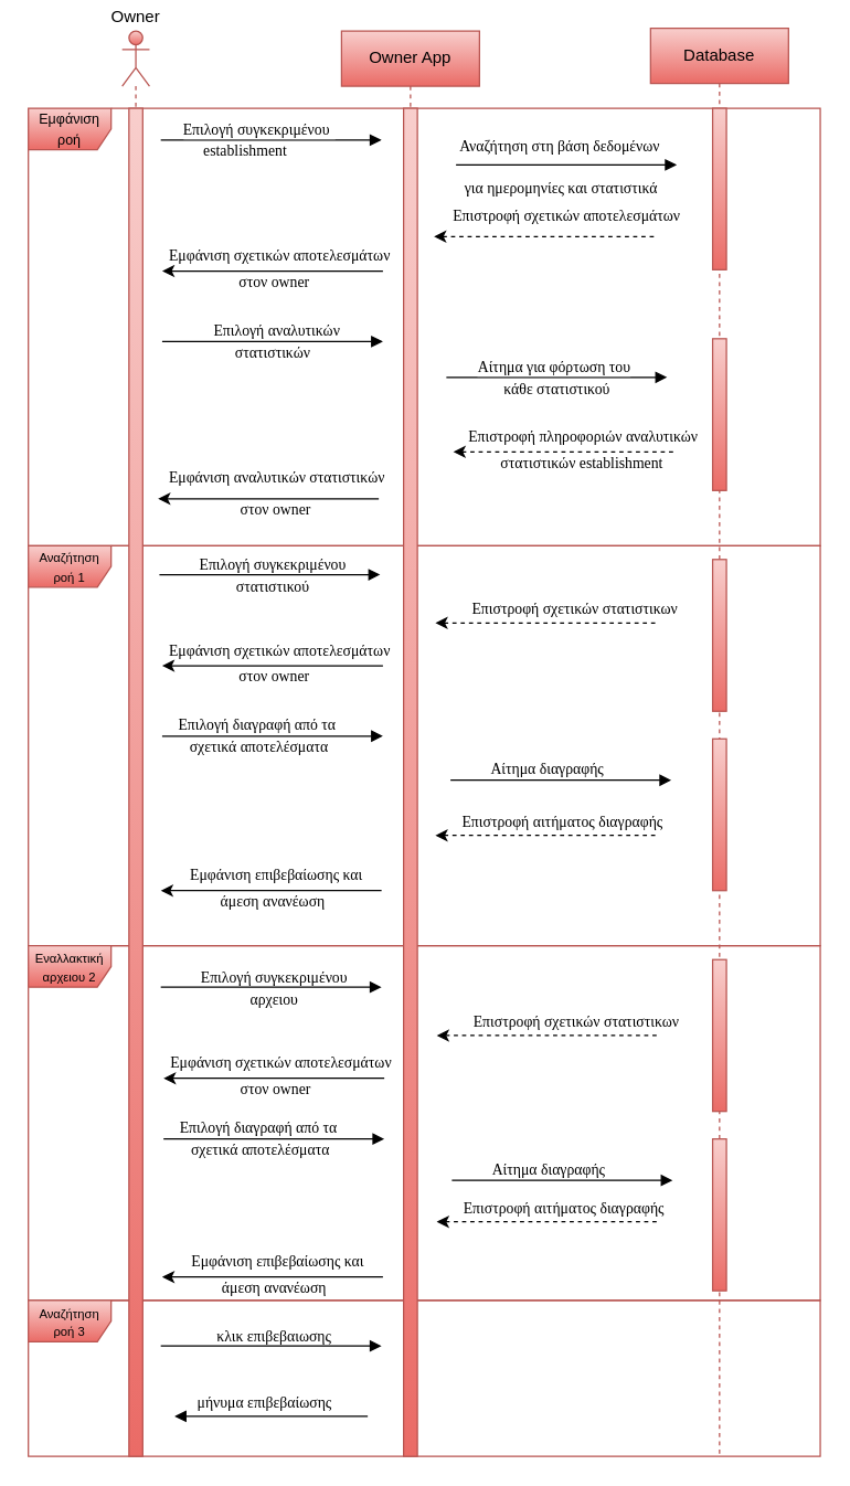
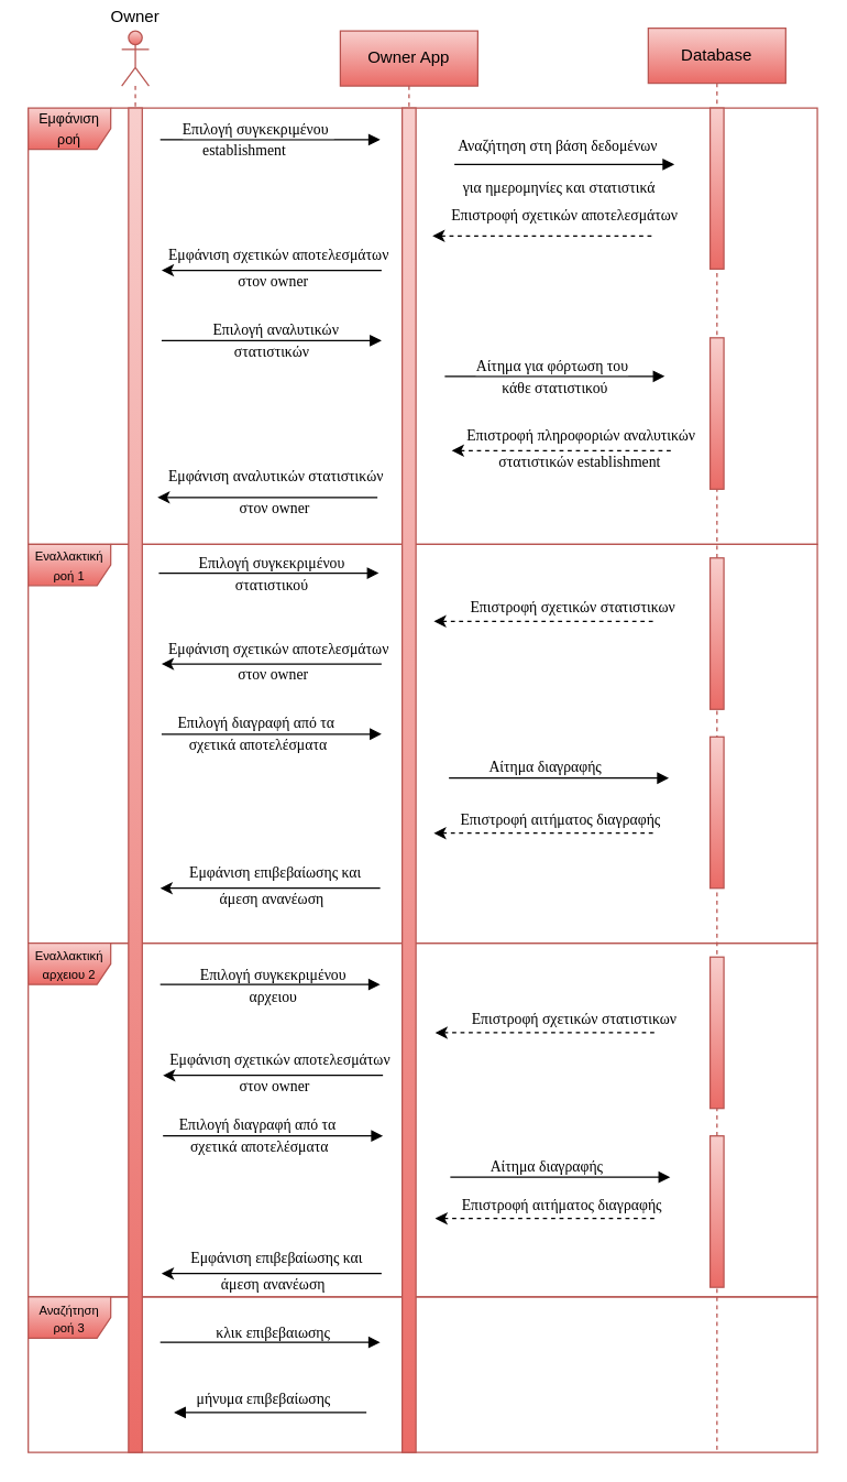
- <mxCell id="32" value="&lt;font style=&quot;font-size: 9px;&quot;&gt;Αναζήτηση ροή 1&lt;/font&gt;" style="shape=umlFrame;whiteSpace=wrap;html=1;pointerEvents=0;fontFamily=Helvetica;fontSize=12;strokeColor=#b85450;align=center;verticalAlign=middle;fontColor=default;fillColor=#f8cecc;gradientColor=#ea6b66;" parent="1" vertex="1"><mxGeometry x="20" y="395" width="574" height="290" as="geometry" /></mxCell>
+ <mxCell id="32" value="&lt;font style=&quot;font-size: 9px;&quot;&gt;Εναλλακτική ροή 1&lt;/font&gt;" style="shape=umlFrame;whiteSpace=wrap;html=1;pointerEvents=0;fontFamily=Helvetica;fontSize=12;strokeColor=#b85450;align=center;verticalAlign=middle;fontColor=default;fillColor=#f8cecc;gradientColor=#ea6b66;" parent="1" vertex="1"><mxGeometry x="20" y="395" width="574" height="290" as="geometry" /></mxCell>
